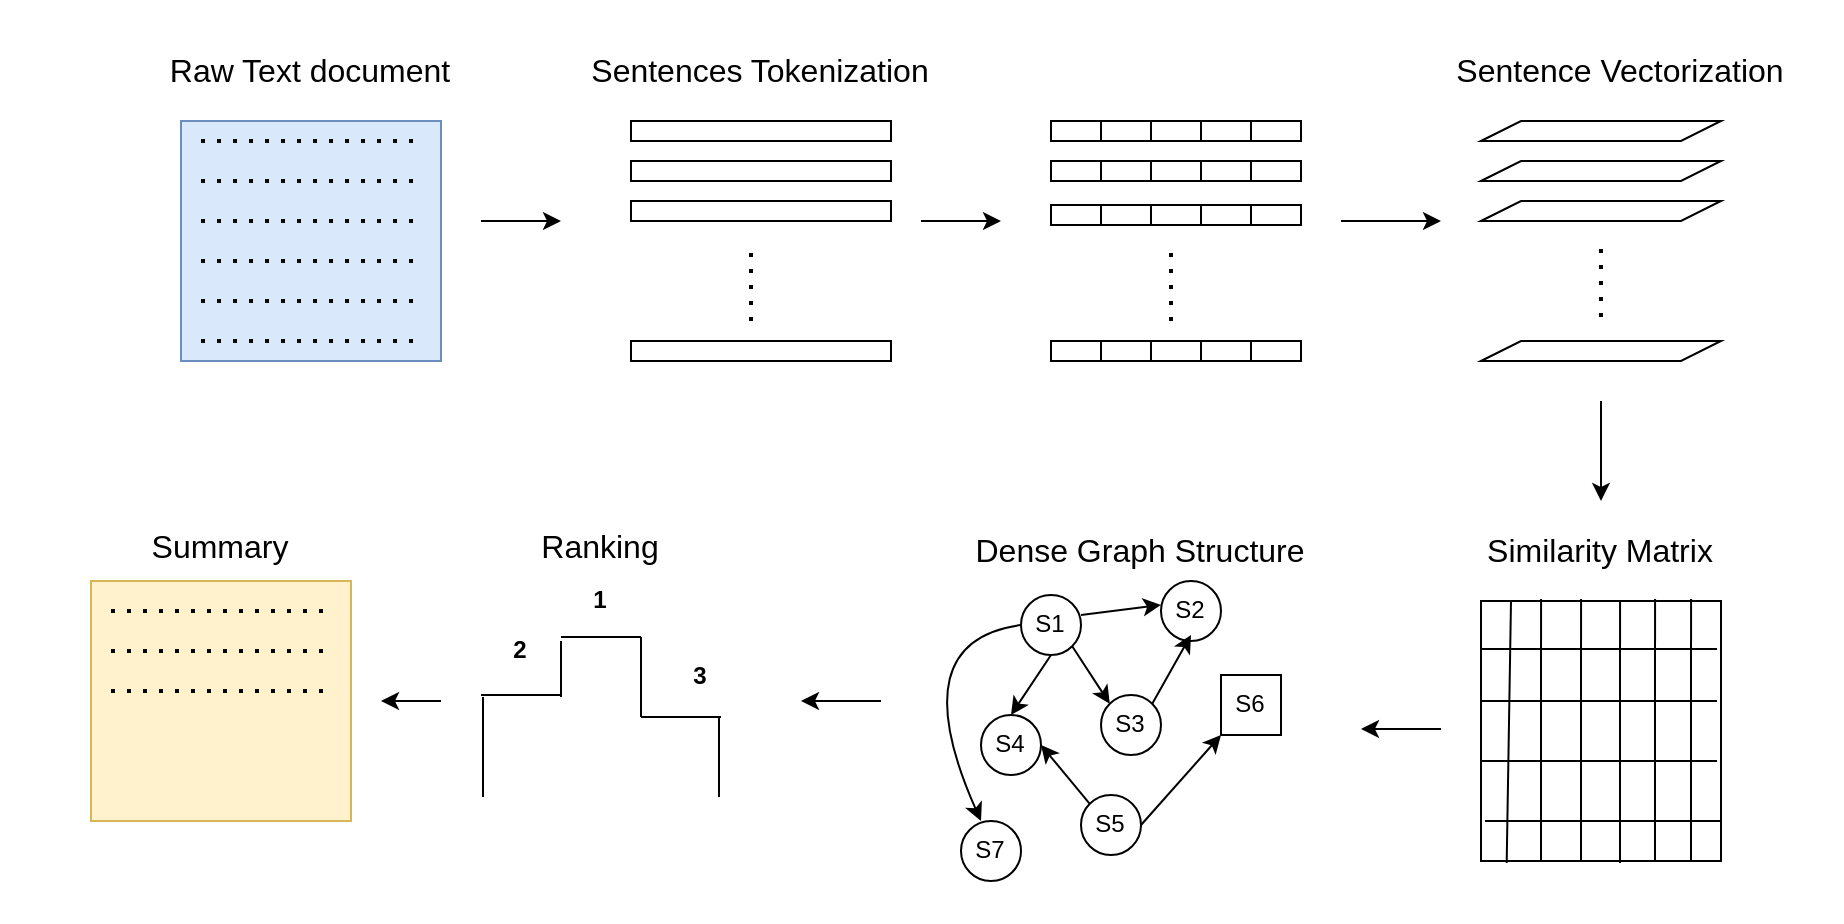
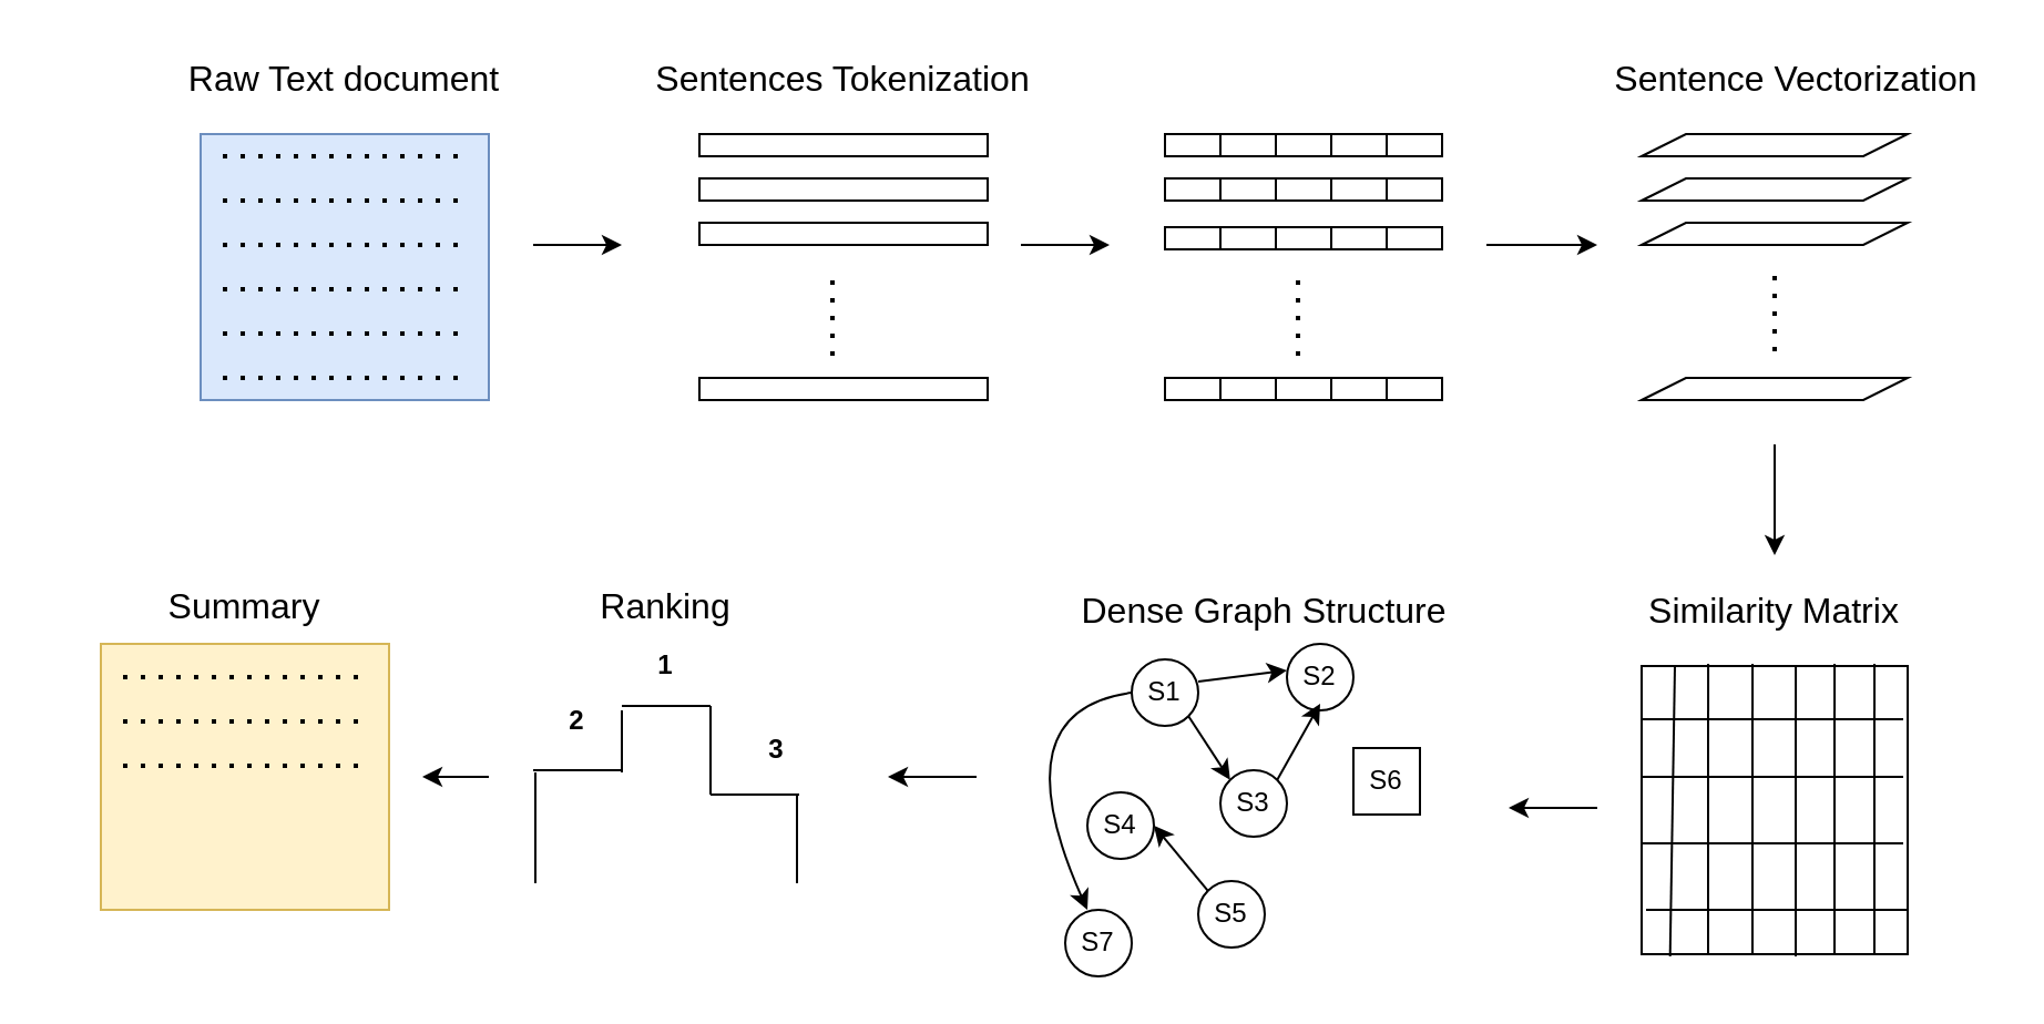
- <mxCell id="68" value="" style="endArrow=classic;html=1;entryX=0.5;entryY=0;entryDx=0;entryDy=0;exitX=0.5;exitY=1;exitDx=0;exitDy=0;" edge="1" parent="1" source="60" target="64"><mxGeometry width="50" height="50" relative="1" as="geometry"><mxPoint x="540" y="307" as="sourcePoint" /><mxPoint x="590" y="257" as="targetPoint" /></mxGeometry></mxCell>
- <mxCell id="71" value="" style="endArrow=classic;html=1;exitX=1;exitY=0.5;exitDx=0;exitDy=0;entryX=0;entryY=1;entryDx=0;entryDy=0;" edge="1" parent="1" source="63" target="62"><mxGeometry width="50" height="50" relative="1" as="geometry"><mxPoint x="650" y="407" as="sourcePoint" /><mxPoint x="700" y="357" as="targetPoint" /></mxGeometry></mxCell>
